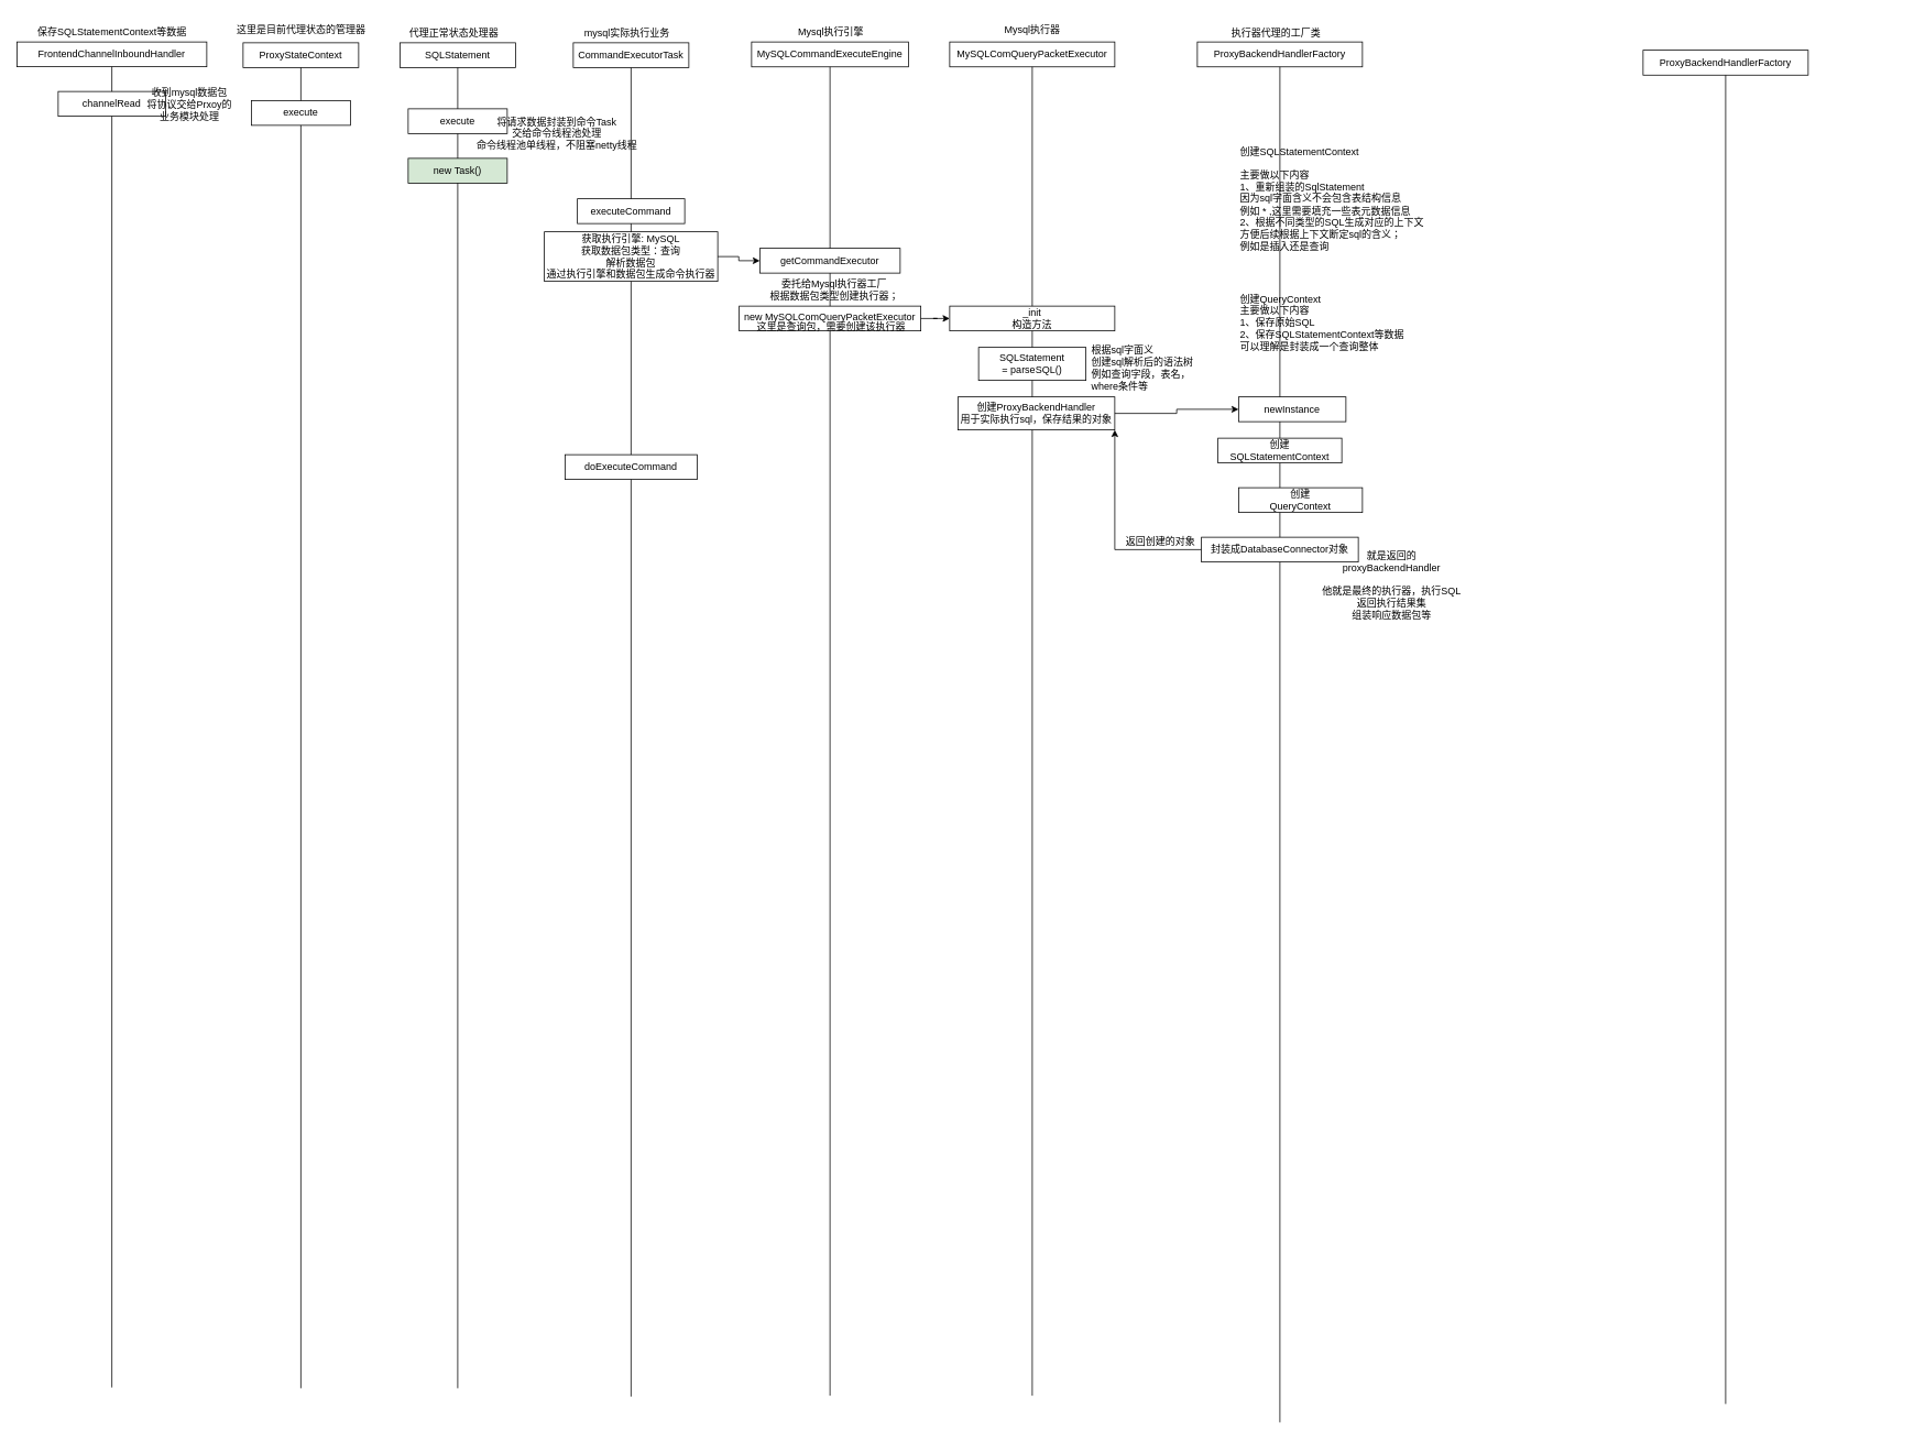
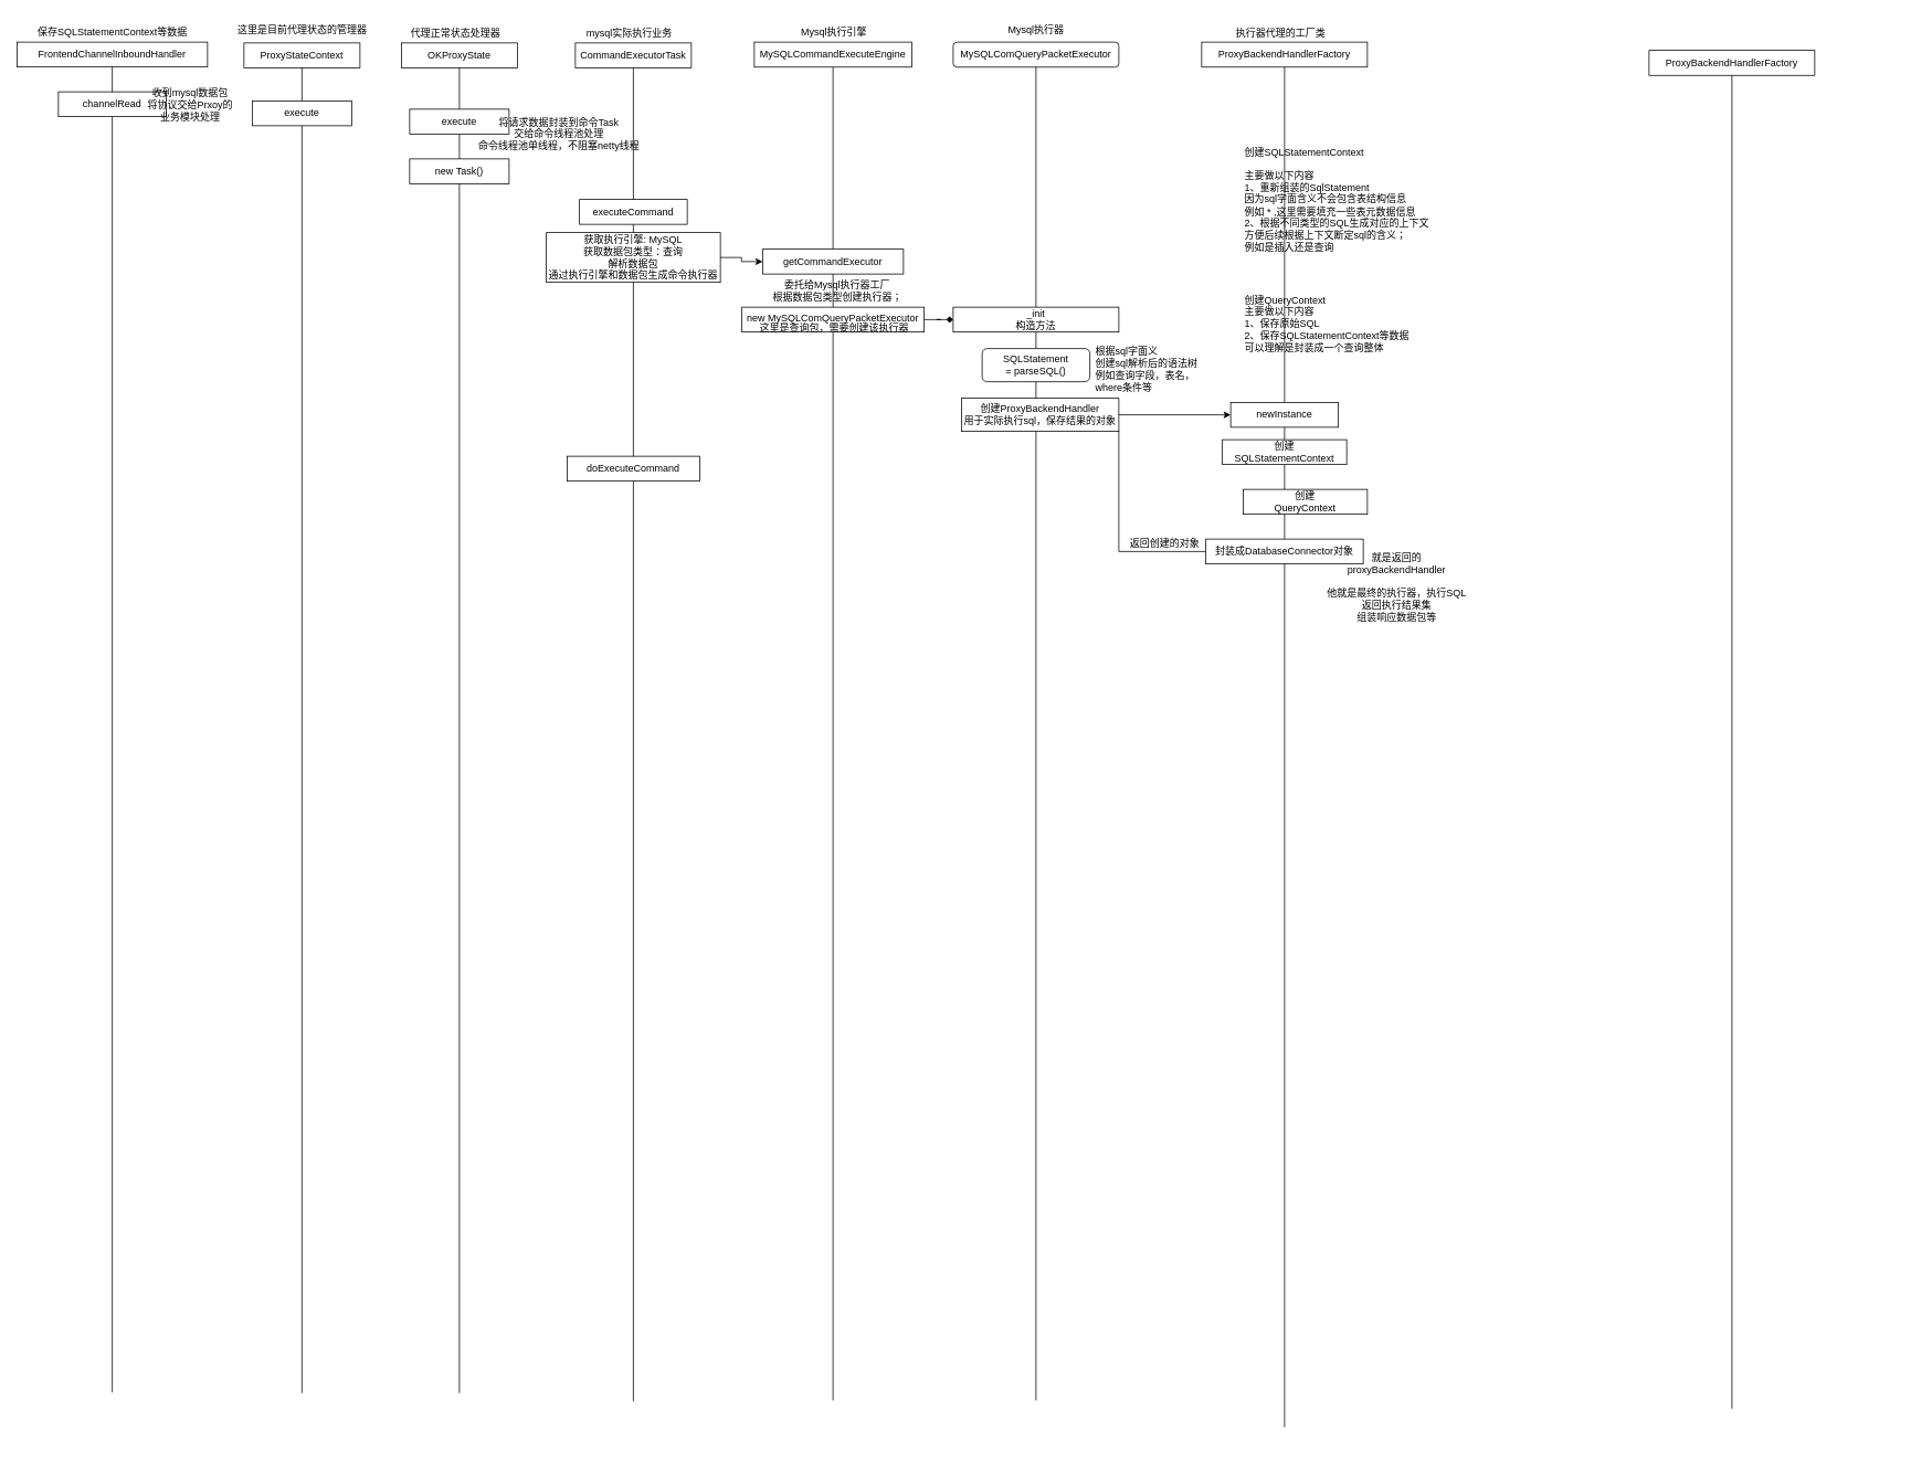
- <mxCell id="35" value="MySQLComQueryPacketExecutor" style="whiteSpace=wrap;html=1;" vertex="1" parent="34"><mxGeometry width="200" height="30.184" as="geometry" /></mxCell>
+ <mxCell id="35" value="MySQLComQueryPacketExecutor" style="whiteSpace=wrap;html=1;rounded=1;" vertex="1" parent="34"><mxGeometry width="200" height="30.184" as="geometry" /></mxCell>
- <mxCell id="11" value="SQLStatement" style="whiteSpace=wrap;html=1;" vertex="1" parent="10"><mxGeometry width="140" height="30" as="geometry" /></mxCell>
+ <mxCell id="11" value="OKProxyState" style="whiteSpace=wrap;html=1;" vertex="1" parent="10"><mxGeometry width="140" height="30" as="geometry" /></mxCell>
- <mxCell id="14" value="new Task()" style="whiteSpace=wrap;html=1;fillColor=#d5e8d4;" vertex="1" parent="10"><mxGeometry x="10" y="140" width="120" height="30" as="geometry" /></mxCell>
+ <mxCell id="14" value="new Task()" style="whiteSpace=wrap;html=1;" vertex="1" parent="10"><mxGeometry x="10" y="140" width="120" height="30" as="geometry" /></mxCell>
- <mxCell id="58" style="edgeStyle=orthogonalEdgeStyle;rounded=0;orthogonalLoop=1;jettySize=auto;html=1;exitX=1;exitY=0.5;exitDx=0;exitDy=0;" edge="1" parent="1" source="30" target="37"><mxGeometry relative="1" as="geometry" /></mxCell>
+ <mxCell id="58" style="edgeStyle=orthogonalEdgeStyle;rounded=0;orthogonalLoop=1;jettySize=auto;html=1;exitX=1;exitY=0.5;exitDx=0;exitDy=0;endArrow=diamond;" edge="1" parent="1" source="30" target="37"><mxGeometry relative="1" as="geometry" /></mxCell>
- <mxCell id="38" value="SQLStatement&lt;br&gt;= parseSQL()" style="whiteSpace=wrap;html=1;" vertex="1" parent="34"><mxGeometry x="35" y="370" width="130" height="40" as="geometry" /></mxCell>
+ <mxCell id="38" value="SQLStatement&lt;br&gt;= parseSQL()" style="whiteSpace=wrap;html=1;rounded=1;" vertex="1" parent="34"><mxGeometry x="35" y="370" width="130" height="40" as="geometry" /></mxCell>
- <mxCell id="48" value="newInstance" style="whiteSpace=wrap;html=1;" vertex="1" parent="1"><mxGeometry x="1500" y="480" width="130" height="30" as="geometry" /></mxCell>
+ <mxCell id="48" value="newInstance" style="whiteSpace=wrap;html=1;" vertex="1" parent="1"><mxGeometry x="1485" y="485" width="130" height="30" as="geometry" /></mxCell>
- <mxCell id="53" style="edgeStyle=orthogonalEdgeStyle;rounded=0;orthogonalLoop=1;jettySize=auto;html=1;exitX=0;exitY=0.5;exitDx=0;exitDy=0;entryX=1;entryY=1;entryDx=0;entryDy=0;" edge="1" parent="1" source="54" target="40"><mxGeometry relative="1" as="geometry" /></mxCell>
+ <mxCell id="53" style="edgeStyle=orthogonalEdgeStyle;rounded=0;orthogonalLoop=1;jettySize=auto;html=1;exitX=0;exitY=0.5;exitDx=0;exitDy=0;entryX=1;entryY=1;entryDx=0;entryDy=0;endArrow=none;" edge="1" parent="1" source="54" target="40"><mxGeometry relative="1" as="geometry" /></mxCell>
